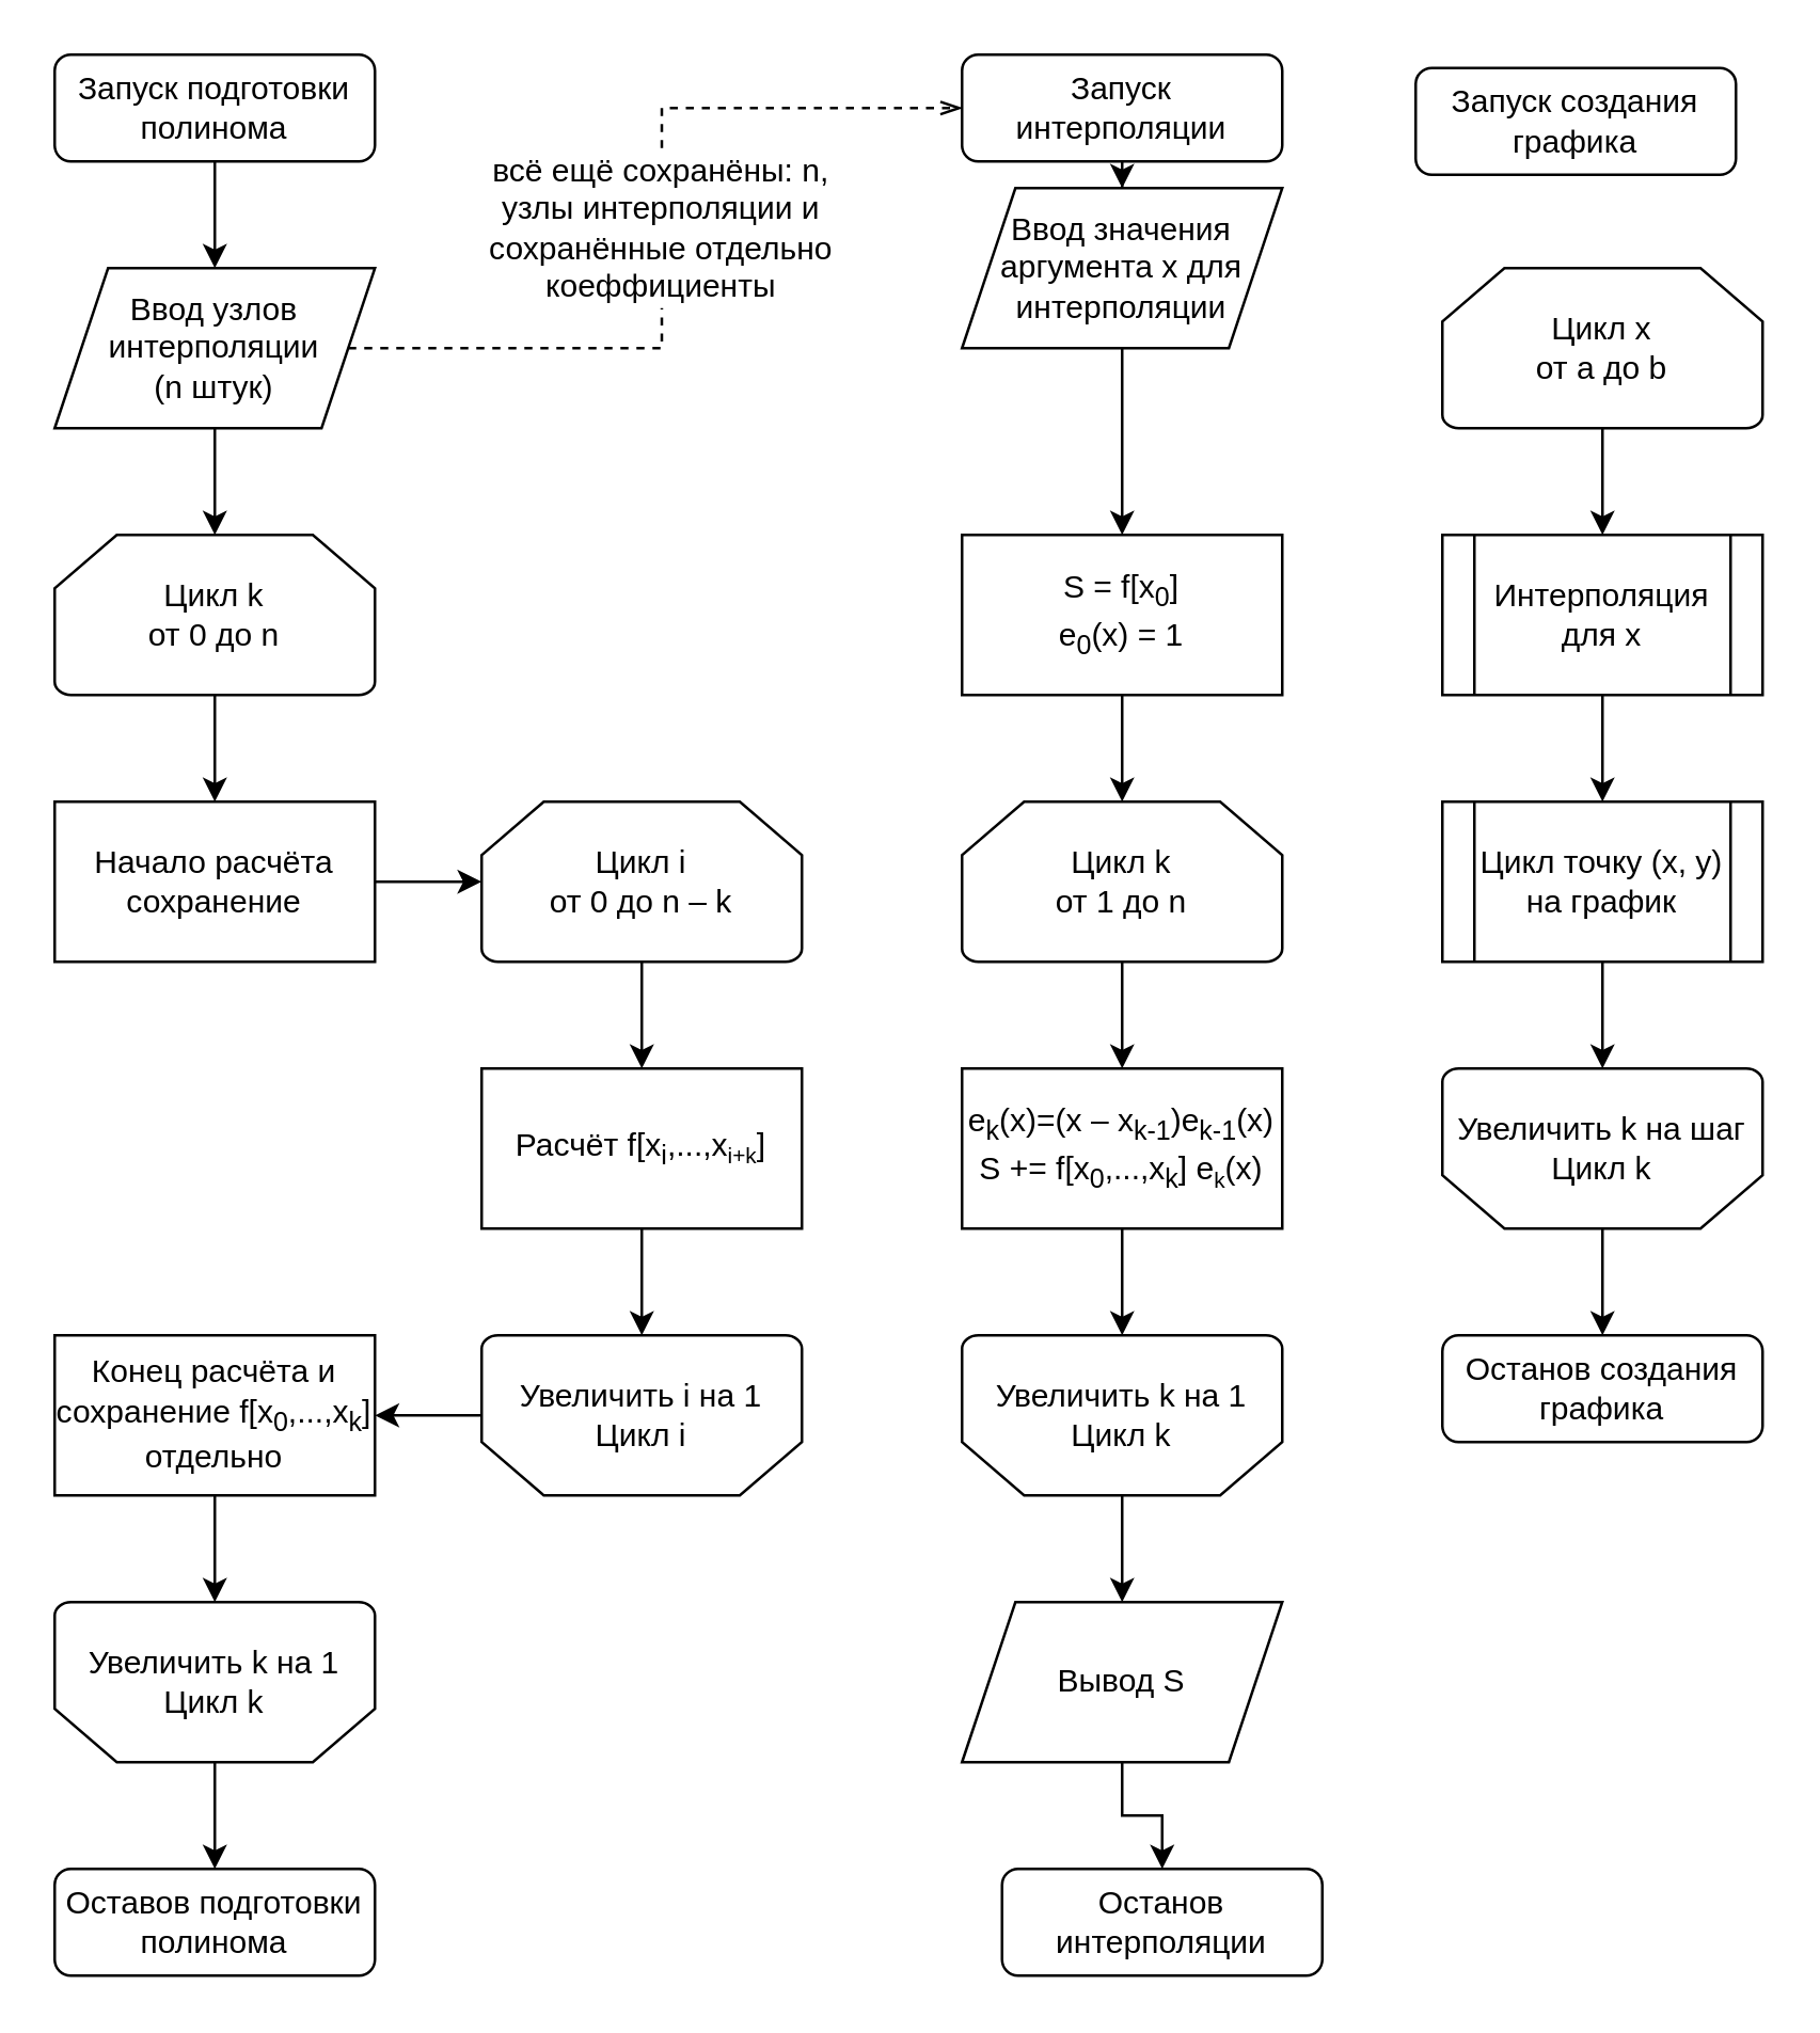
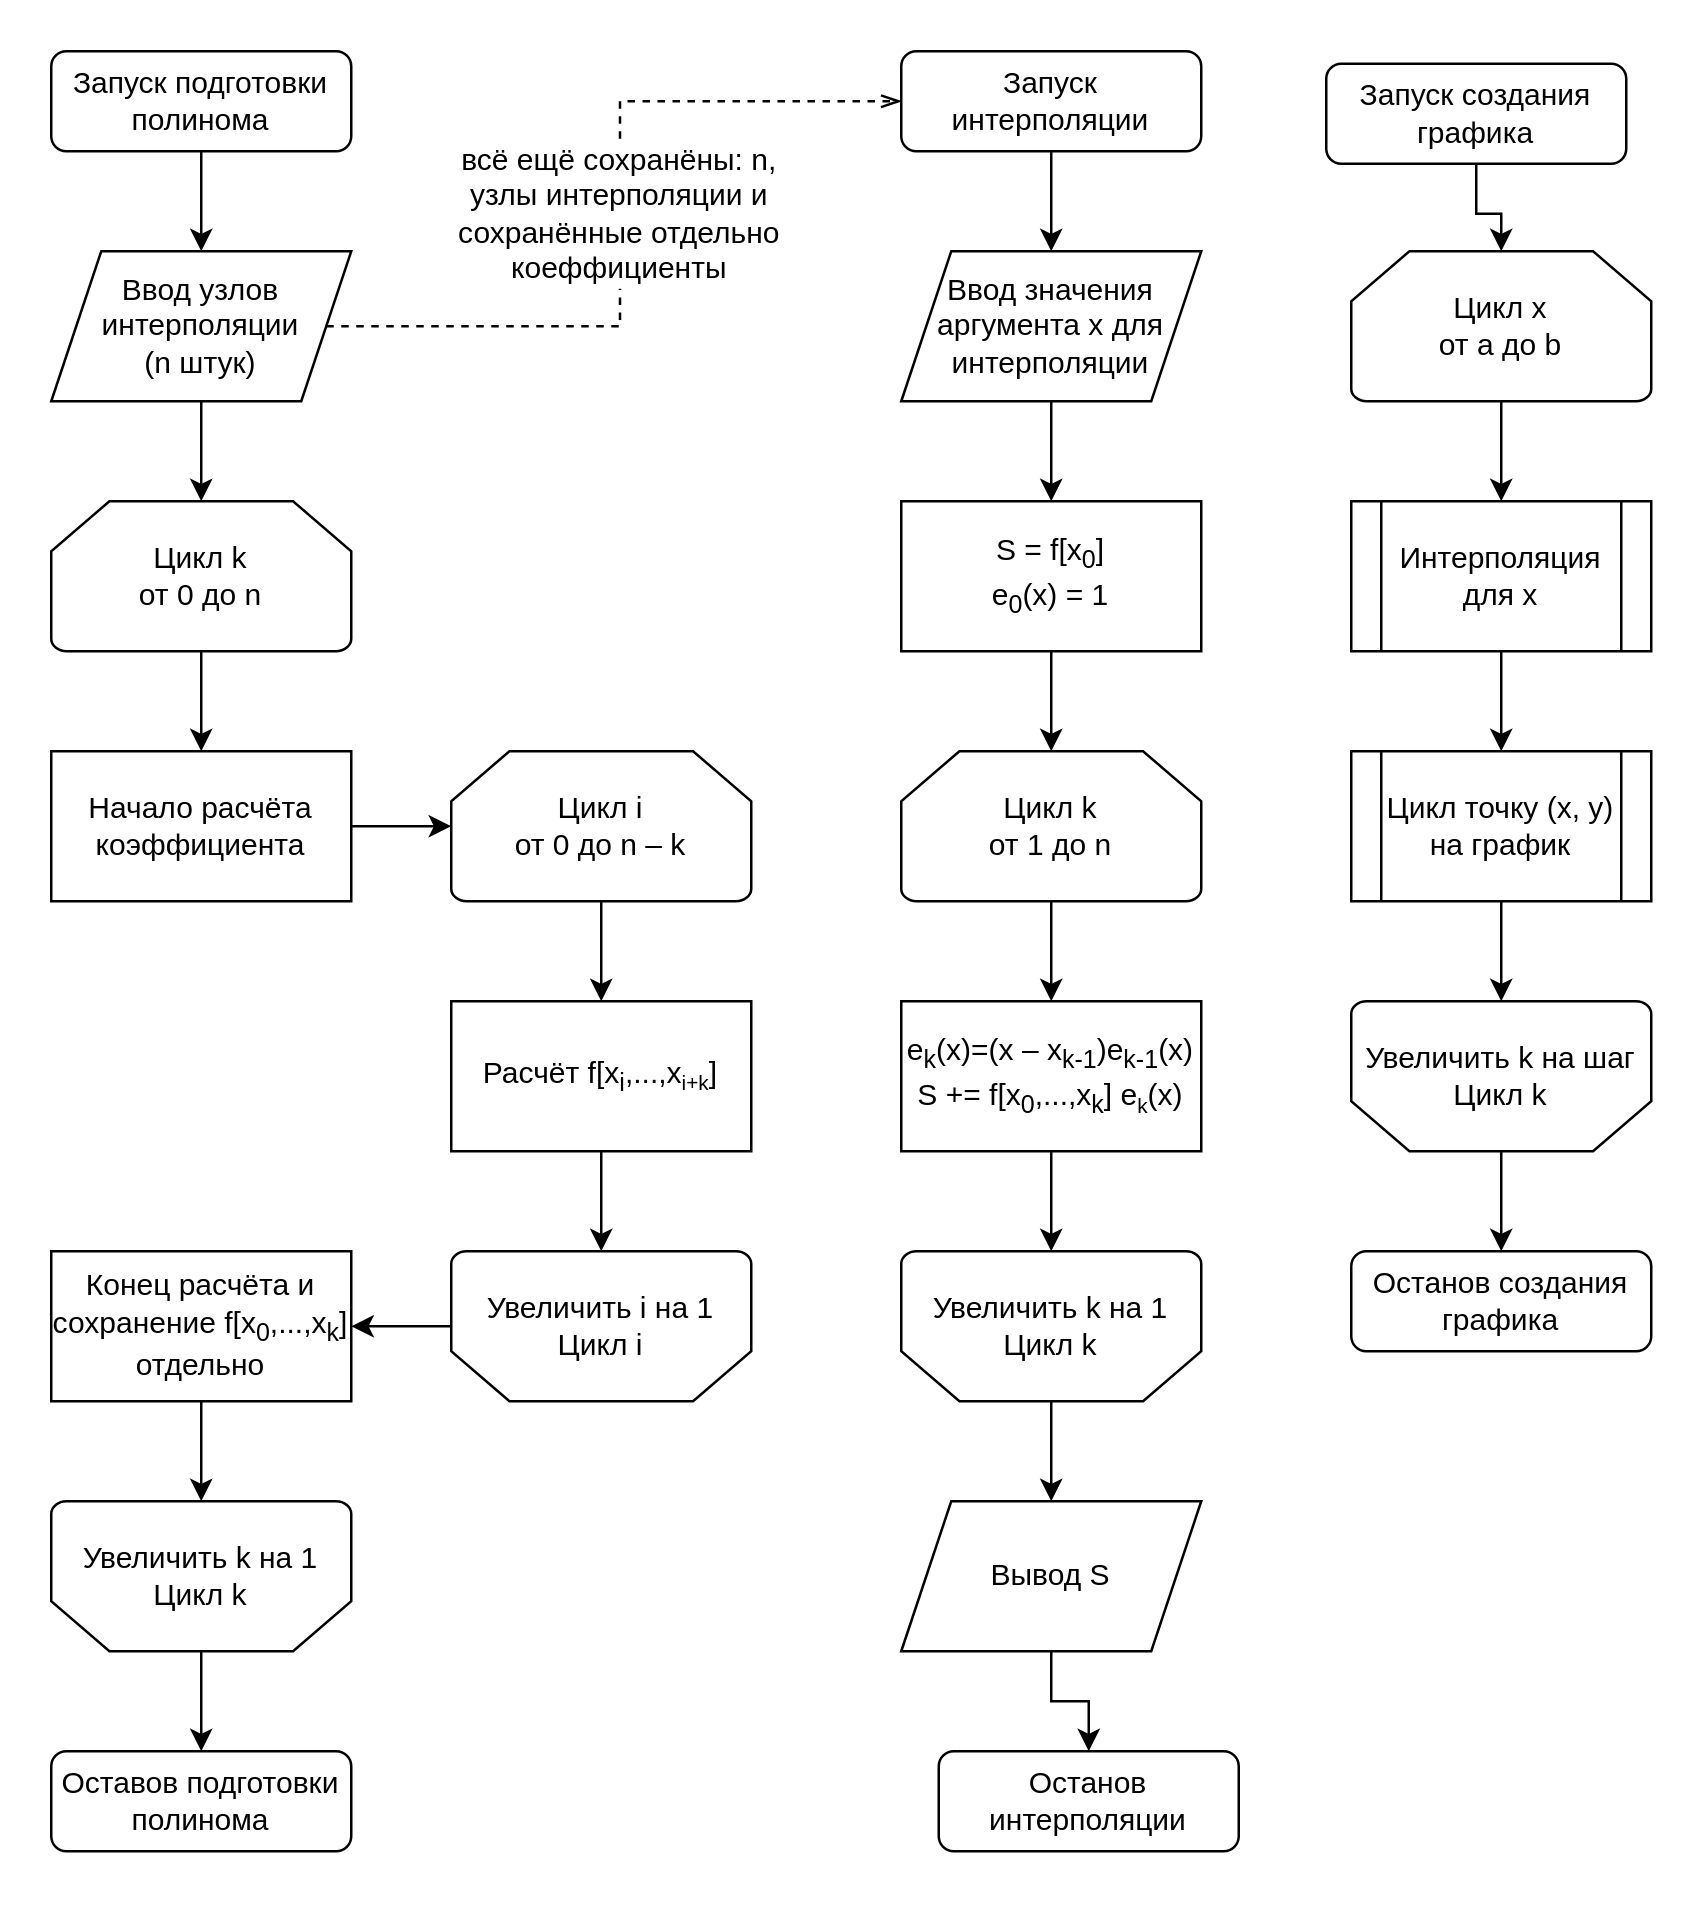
+ <mxCell id="39" value="" style="edgeStyle=orthogonalEdgeStyle;rounded=0;orthogonalLoop=1;jettySize=auto;html=1;endArrow=classic;endFill=1;" parent="1" source="40" target="42" edge="1"><mxGeometry relative="1" as="geometry" /></mxCell>
- <mxCell id="25" value="Ввод значения аргумента x для &lt;br&gt;интерполяции" style="shape=parallelogram;perimeter=parallelogramPerimeter;whiteSpace=wrap;html=1;fixedSize=1;" parent="1" vertex="1"><mxGeometry x="360" y="70" width="120" height="60" as="geometry" /></mxCell>
+ <mxCell id="25" value="Ввод значения аргумента x для &lt;br&gt;интерполяции" style="shape=parallelogram;perimeter=parallelogramPerimeter;whiteSpace=wrap;html=1;fixedSize=1;" parent="1" vertex="1"><mxGeometry x="360" y="100" width="120" height="60" as="geometry" /></mxCell>
- <mxCell id="18" value="Начало расчёта сохранение" style="rounded=0;whiteSpace=wrap;html=1;strokeWidth=1;" parent="1" vertex="1"><mxGeometry x="20" y="300" width="120" height="60" as="geometry" /></mxCell>
+ <mxCell id="18" value="Начало расчёта коэффициента" style="rounded=0;whiteSpace=wrap;html=1;strokeWidth=1;" parent="1" vertex="1"><mxGeometry x="20" y="300" width="120" height="60" as="geometry" /></mxCell>
